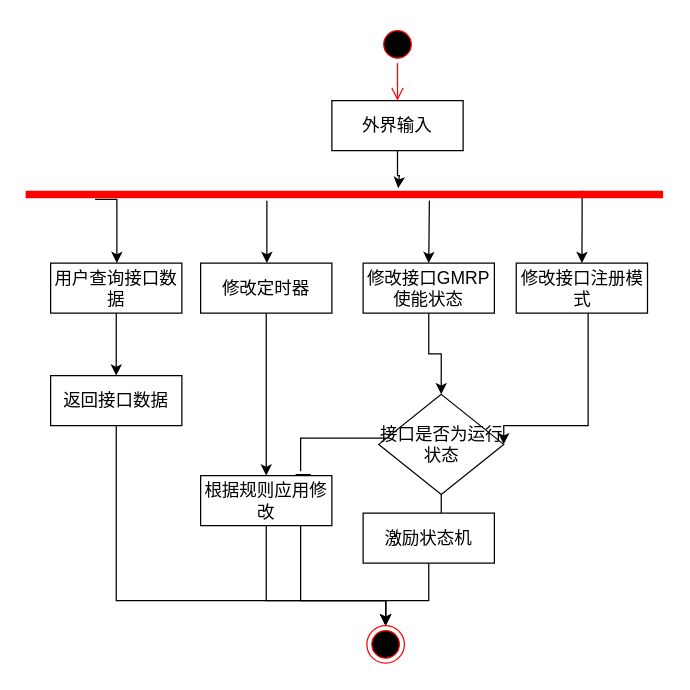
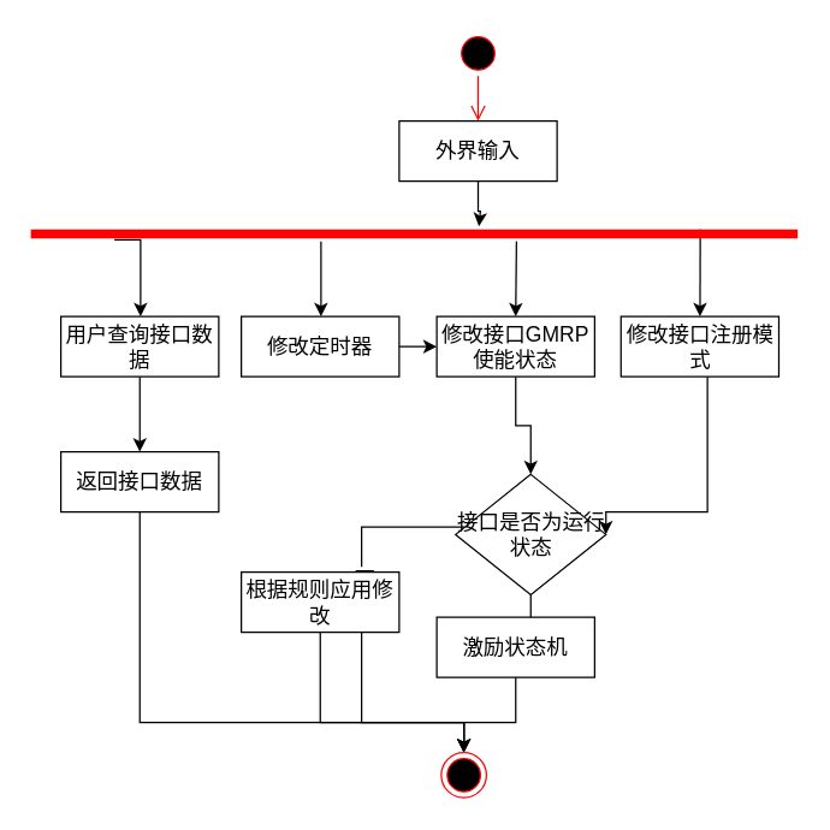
- <mxCell id="26" style="edgeStyle=orthogonalEdgeStyle;rounded=0;orthogonalLoop=1;jettySize=auto;html=1;entryX=0.5;entryY=0;entryDx=0;entryDy=0;" edge="1" parent="1" source="27" target="29"><mxGeometry relative="1" as="geometry" /></mxCell>
+ <mxCell id="26" style="edgeStyle=orthogonalEdgeStyle;rounded=0;orthogonalLoop=1;jettySize=auto;html=1;" edge="1" parent="1" source="27" target="16"><mxGeometry relative="1" as="geometry" /></mxCell>
